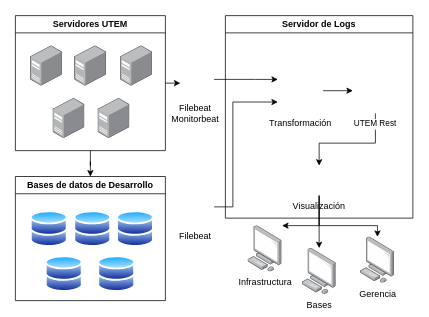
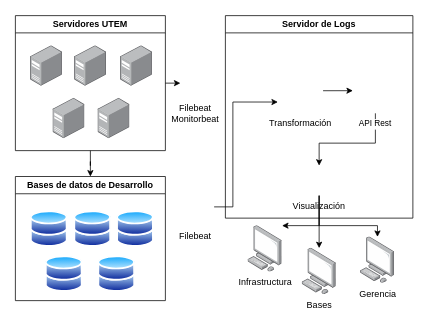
- <mxCell id="22" style="edgeStyle=orthogonalEdgeStyle;rounded=0;orthogonalLoop=1;jettySize=auto;html=1;entryX=0;entryY=0.25;entryDx=0;entryDy=0;" parent="1" source="23" target="20" edge="1"><mxGeometry relative="1" as="geometry"><mxPoint x="340" y="150" as="targetPoint" /><Array as="points"><mxPoint x="340" y="105" /><mxPoint x="340" y="105" /></Array></mxGeometry></mxCell>
- <mxCell id="18" value="UTEM Rest" style="shape=image;verticalLabelPosition=bottom;labelBackgroundColor=default;verticalAlign=top;aspect=fixed;imageAspect=0;image=https://cdn.cdnlogo.com/logos/e/35/elastic-elasticsearch.svg;fontSize=11;strokeWidth=2;" parent="16" vertex="1"><mxGeometry x="170" y="70.25" width="60" height="60" as="geometry" /></mxCell>
+ <mxCell id="18" value="API Rest" style="shape=image;verticalLabelPosition=bottom;labelBackgroundColor=default;verticalAlign=top;aspect=fixed;imageAspect=0;image=https://cdn.cdnlogo.com/logos/e/35/elastic-elasticsearch.svg;fontSize=11;strokeWidth=2;" parent="16" vertex="1"><mxGeometry x="170" y="70.25" width="60" height="60" as="geometry" /></mxCell>
